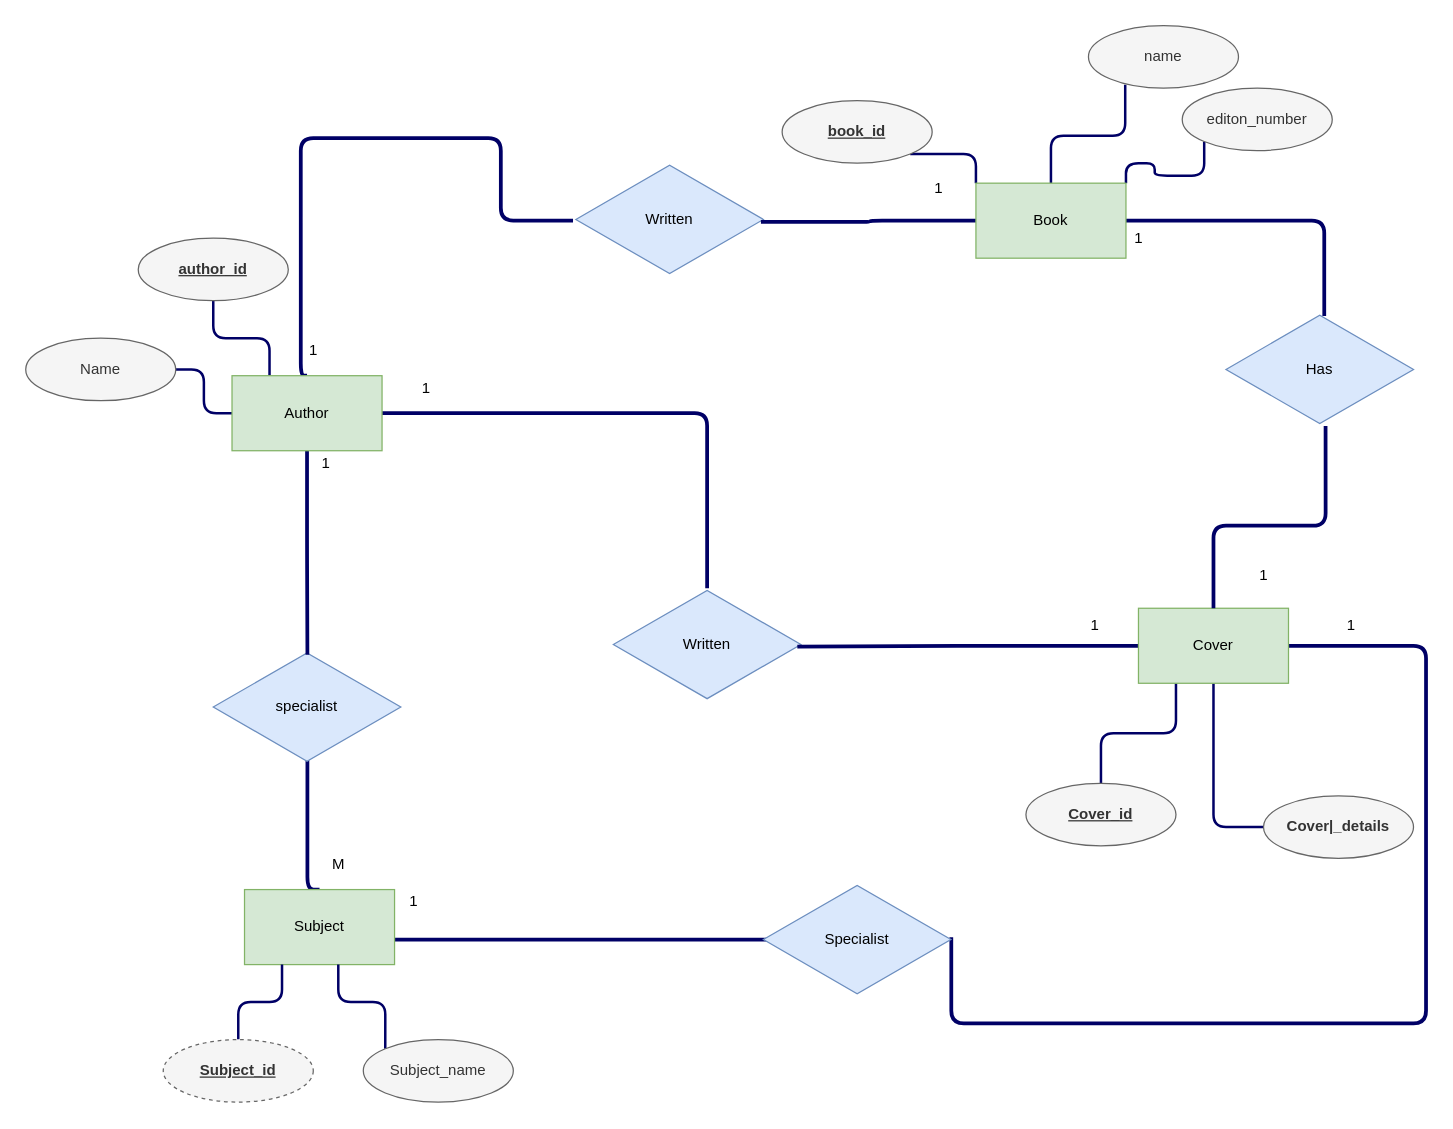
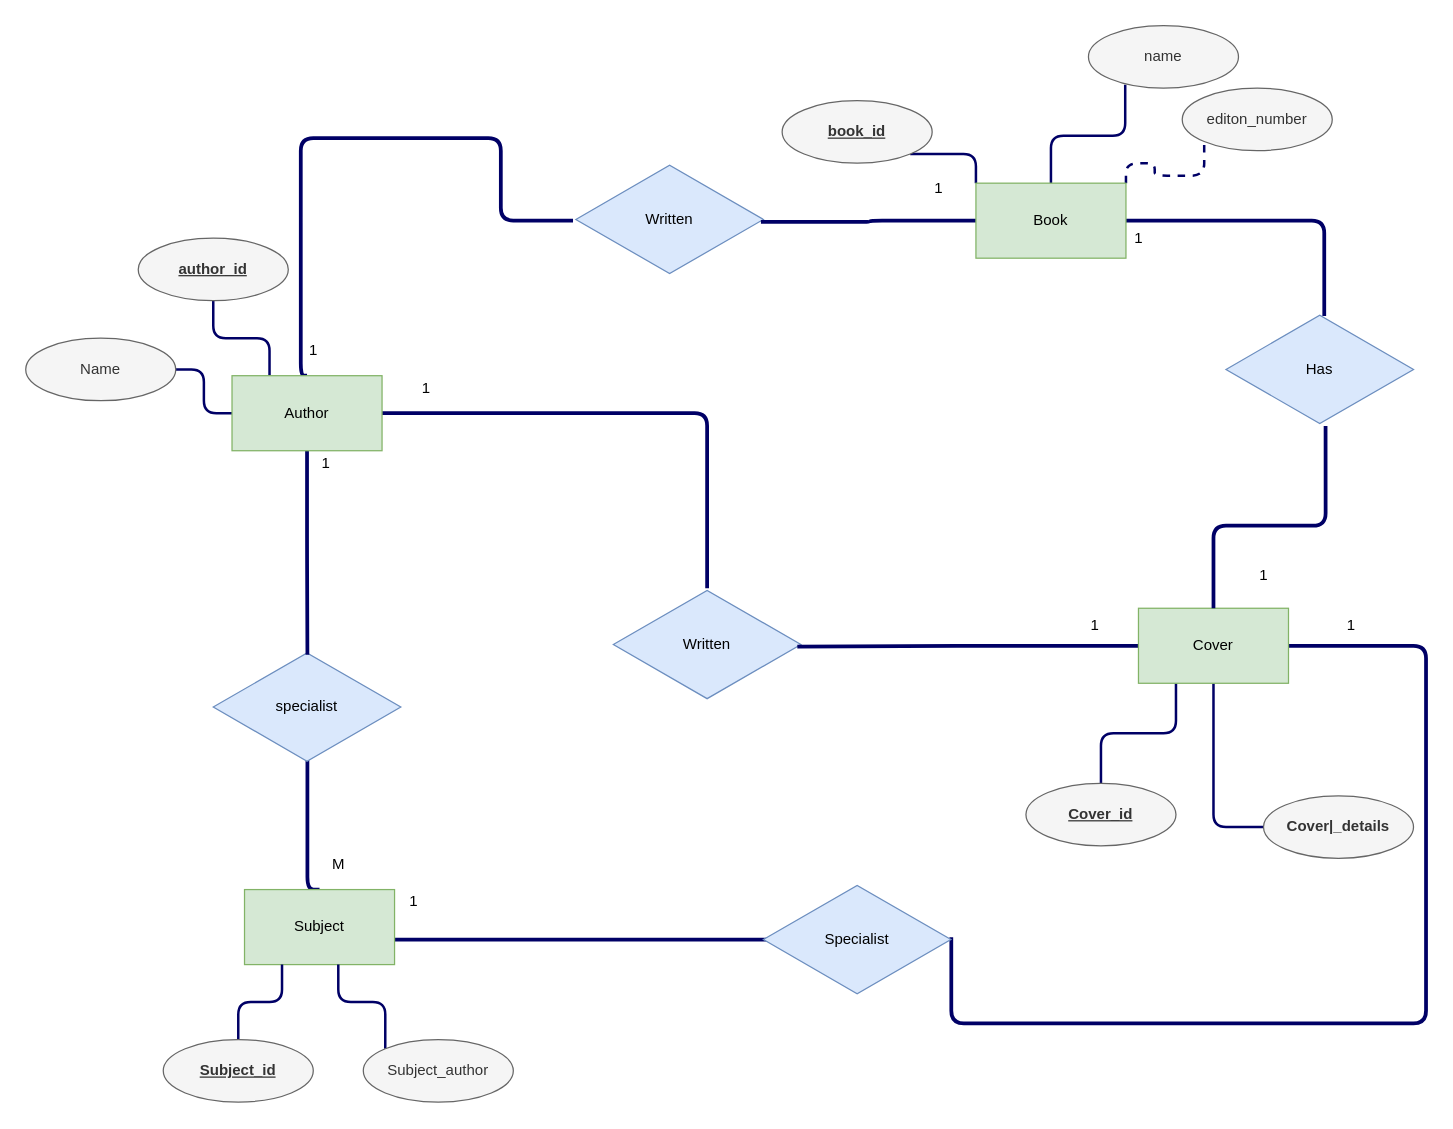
- <mxCell id="38" style="edgeStyle=orthogonalEdgeStyle;rounded=1;orthogonalLoop=1;jettySize=auto;html=1;exitX=1;exitY=0;exitDx=0;exitDy=0;entryX=0;entryY=1;entryDx=0;entryDy=0;strokeColor=#000066;strokeWidth=2;endArrow=none;endFill=0;" edge="1" parent="1" source="39" target="42"><mxGeometry relative="1" as="geometry"><Array as="points"><mxPoint x="900" y="130" /><mxPoint x="923" y="130" /><mxPoint x="923" y="140" /><mxPoint x="962" y="140" /></Array></mxGeometry></mxCell>
+ <mxCell id="38" style="edgeStyle=orthogonalEdgeStyle;rounded=1;orthogonalLoop=1;jettySize=auto;html=1;exitX=1;exitY=0;exitDx=0;exitDy=0;entryX=0;entryY=1;entryDx=0;entryDy=0;strokeColor=#000066;strokeWidth=2;endArrow=none;endFill=0;dashed=1;" edge="1" parent="1" source="39" target="42"><mxGeometry relative="1" as="geometry"><Array as="points"><mxPoint x="900" y="130" /><mxPoint x="923" y="130" /><mxPoint x="923" y="140" /><mxPoint x="962" y="140" /></Array></mxGeometry></mxCell>
- <mxCell id="7" value="&lt;u&gt;&lt;b&gt;Subject_id&lt;/b&gt;&lt;/u&gt;" style="ellipse;whiteSpace=wrap;html=1;fillColor=#f5f5f5;strokeColor=#666666;fontColor=#333333;dashed=1;" parent="1" vertex="1"><mxGeometry x="130" y="831" width="120" height="50" as="geometry" /></mxCell>
+ <mxCell id="7" value="&lt;u&gt;&lt;b&gt;Subject_id&lt;/b&gt;&lt;/u&gt;" style="ellipse;whiteSpace=wrap;html=1;fillColor=#f5f5f5;strokeColor=#666666;fontColor=#333333;" parent="1" vertex="1"><mxGeometry x="130" y="831" width="120" height="50" as="geometry" /></mxCell>
- <mxCell id="9" value="Subject_name" style="ellipse;whiteSpace=wrap;html=1;fillColor=#f5f5f5;strokeColor=#666666;fontColor=#333333;" parent="1" vertex="1"><mxGeometry x="290" y="831" width="120" height="50" as="geometry" /></mxCell>
+ <mxCell id="9" value="Subject_author" style="ellipse;whiteSpace=wrap;html=1;fillColor=#f5f5f5;strokeColor=#666666;fontColor=#333333;" parent="1" vertex="1"><mxGeometry x="290" y="831" width="120" height="50" as="geometry" /></mxCell>
